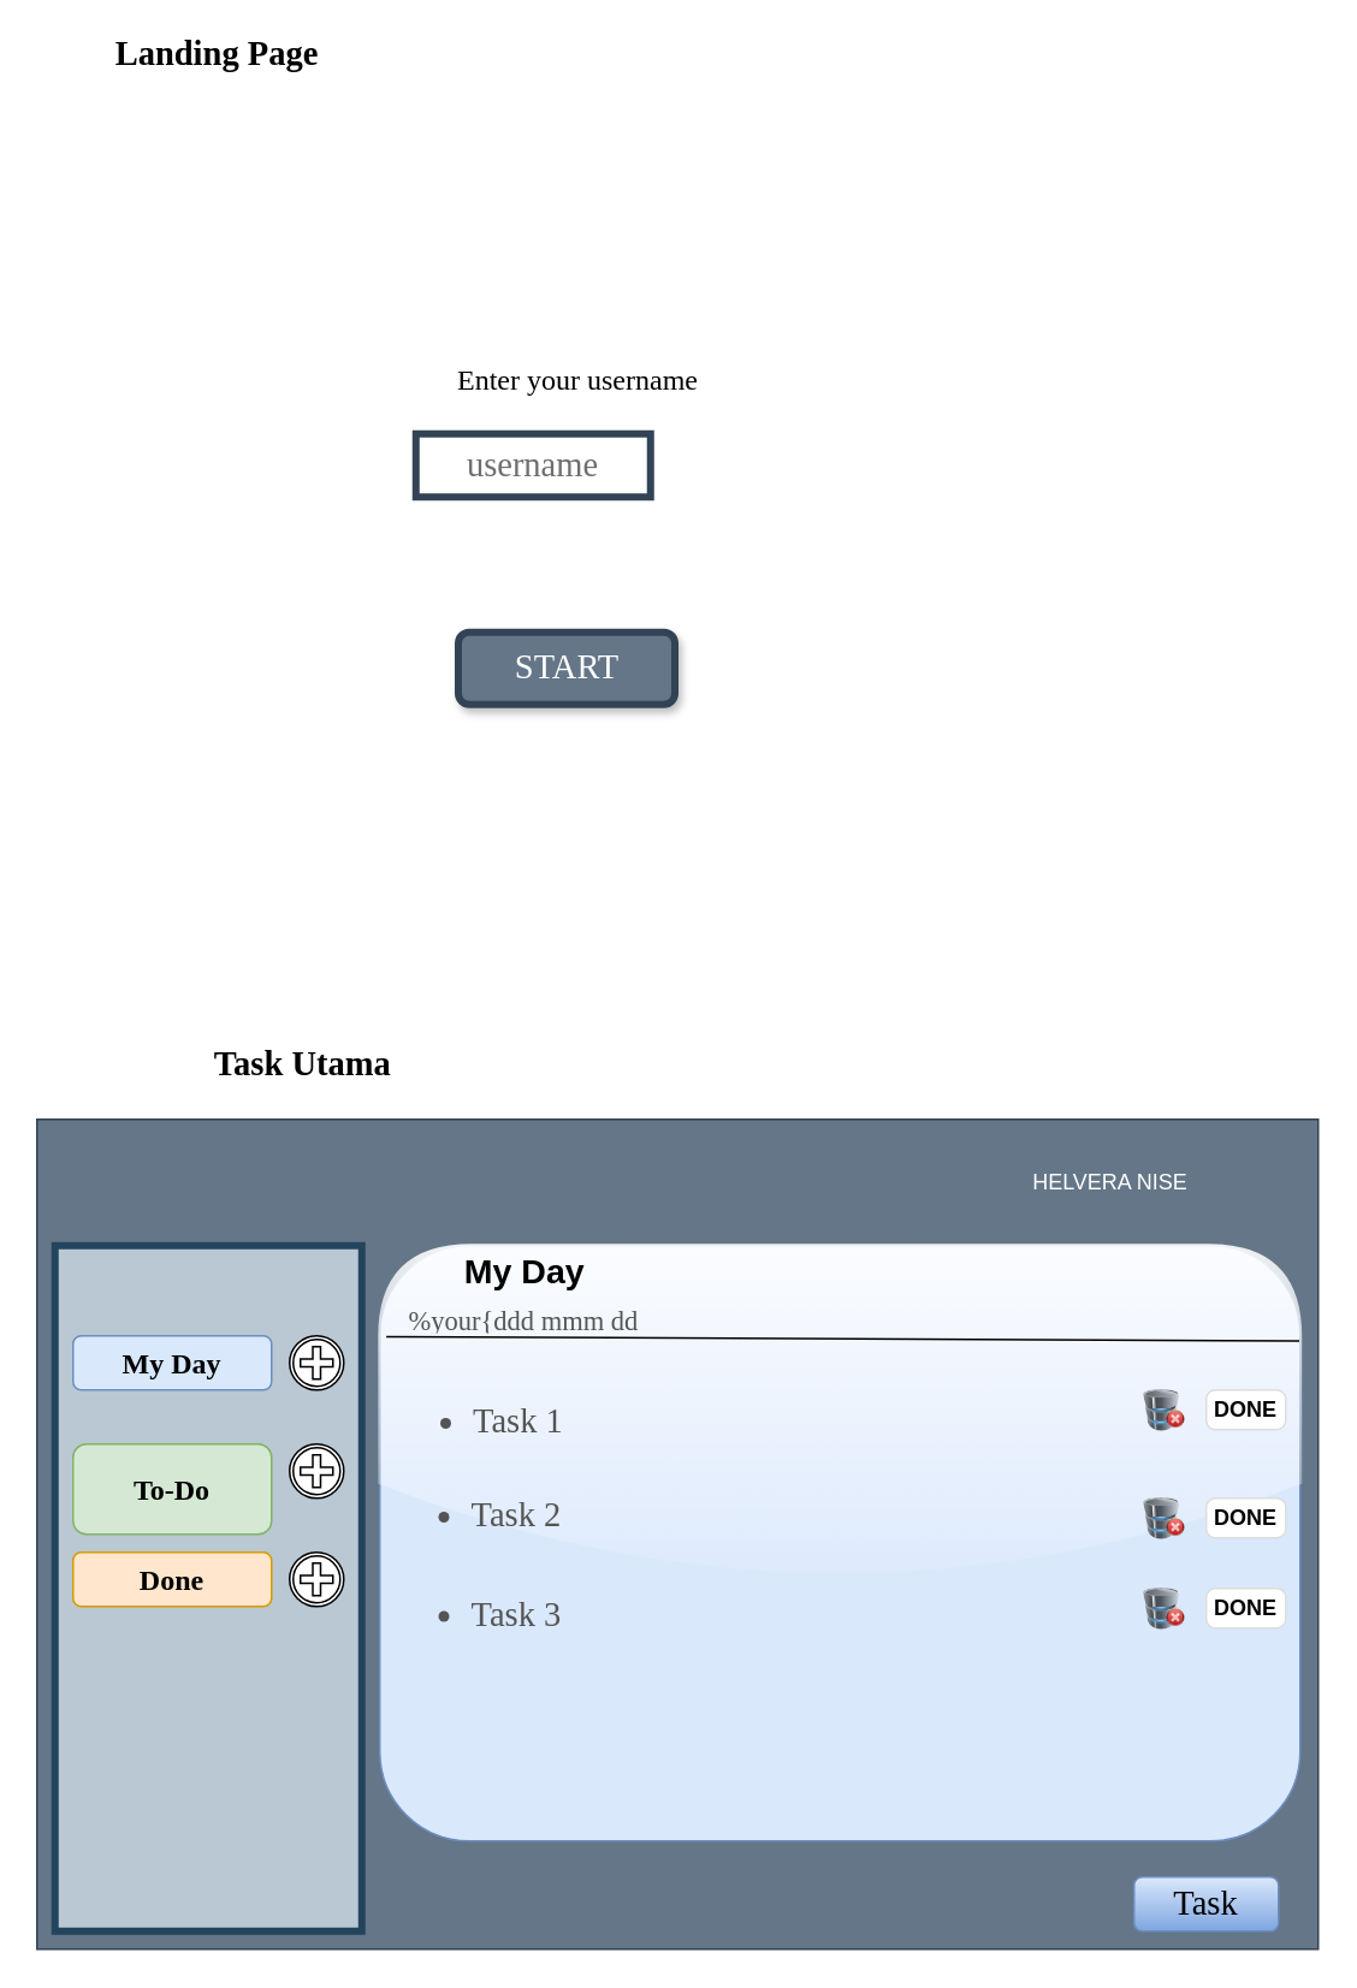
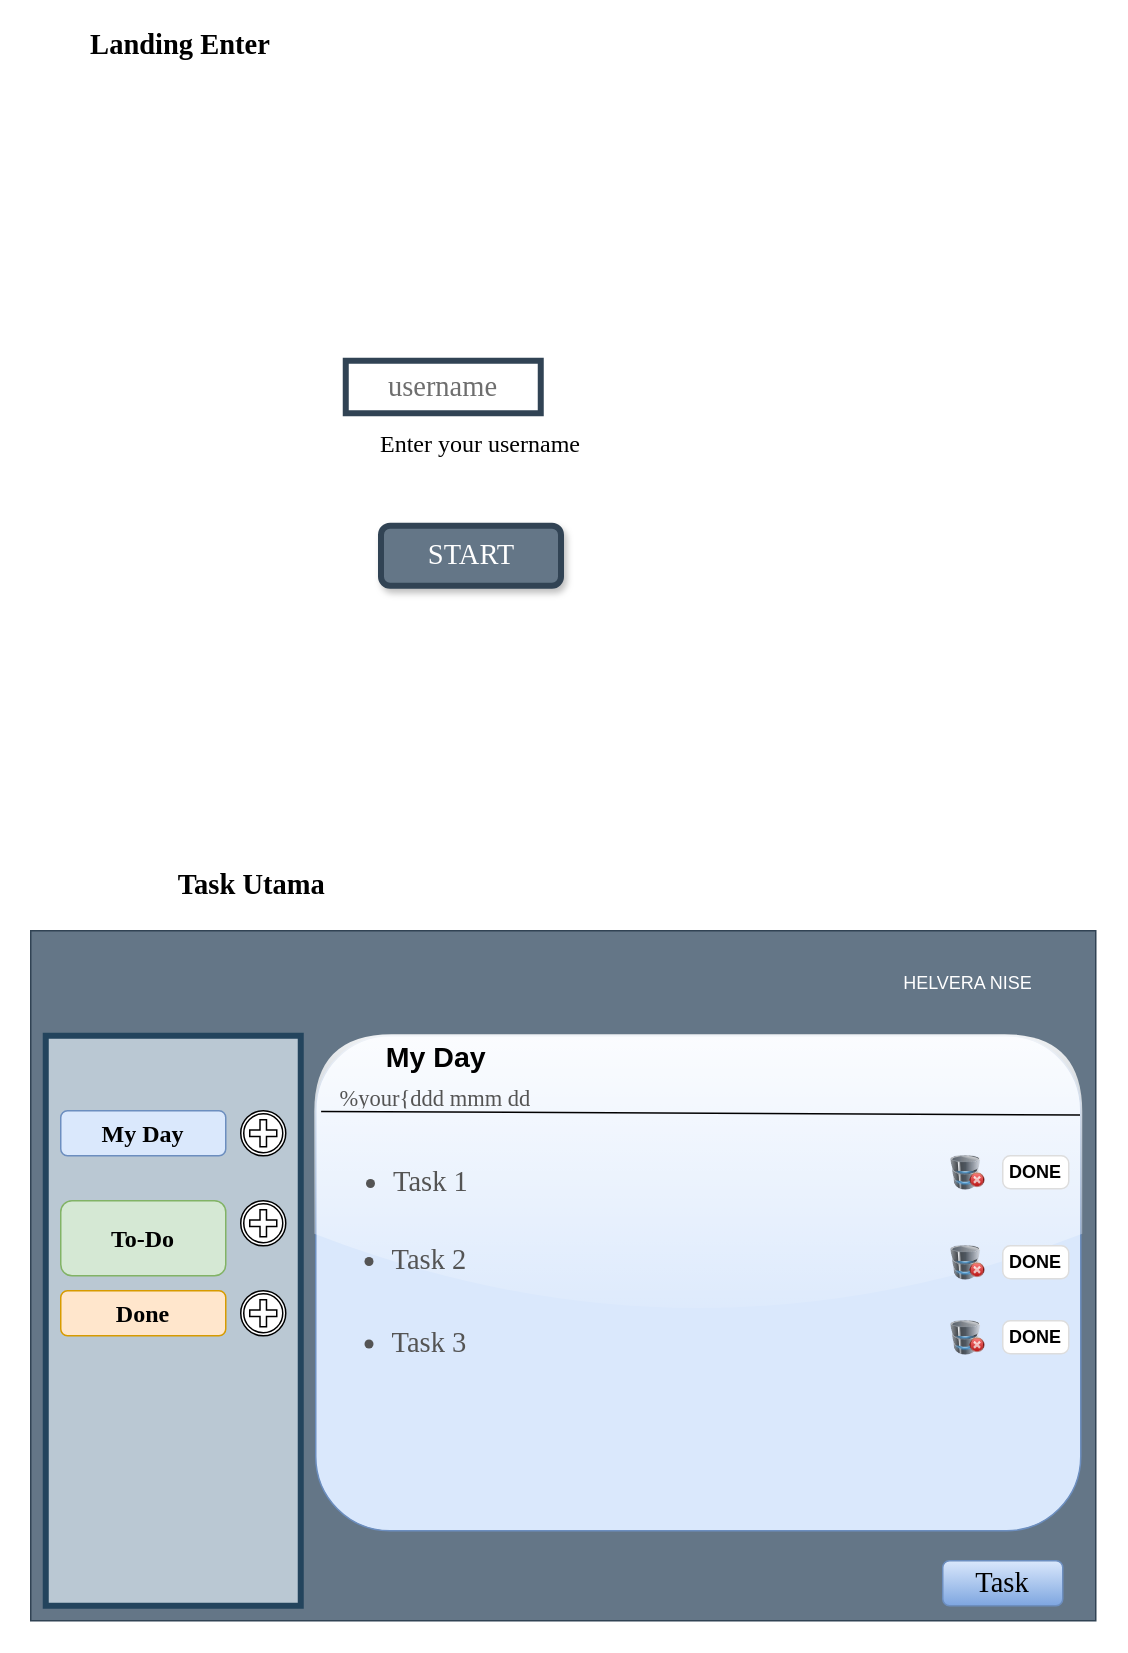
- <mxCell id="28" value="Landing Page" style="text;html=1;strokeColor=none;fillColor=none;align=center;verticalAlign=middle;whiteSpace=wrap;rounded=0;shadow=0;glass=0;comic=0;fontFamily=Comic Sans MS;fontSize=19;fontStyle=1" vertex="1" parent="1"><mxGeometry x="40" y="20" width="160" height="20" as="geometry" /></mxCell>
+ <mxCell id="28" value="Landing Enter" style="text;html=1;strokeColor=none;fillColor=none;align=center;verticalAlign=middle;whiteSpace=wrap;rounded=0;shadow=0;glass=0;comic=0;fontFamily=Comic Sans MS;fontSize=19;fontStyle=1" vertex="1" parent="1"><mxGeometry x="40" y="20" width="160" height="20" as="geometry" /></mxCell>
- <mxCell id="26" value="&lt;font style=&quot;font-size: 16px&quot;&gt;Enter your username&lt;/font&gt;" style="text;html=1;strokeColor=none;fillColor=none;align=center;verticalAlign=middle;whiteSpace=wrap;rounded=0;shadow=1;glass=1;comic=0;fontFamily=Comic Sans MS;fontSize=19;" vertex="1" parent="1"><mxGeometry x="240" y="200" width="160" height="20" as="geometry" /></mxCell>
+ <mxCell id="26" value="&lt;font style=&quot;font-size: 16px&quot;&gt;Enter your username&lt;/font&gt;" style="text;html=1;strokeColor=none;fillColor=none;align=center;verticalAlign=middle;whiteSpace=wrap;rounded=0;shadow=1;glass=1;comic=0;fontFamily=Comic Sans MS;fontSize=19;" vertex="1" parent="1"><mxGeometry x="240" y="285" width="160" height="20" as="geometry" /></mxCell>
- <mxCell id="11" value="&lt;font color=&quot;#ffffff&quot;&gt;HELVERA NISE&lt;/font&gt;" style="text;html=1;align=center;verticalAlign=middle;whiteSpace=wrap;rounded=0;" vertex="1" parent="1"><mxGeometry x="555" y="640" width="120" height="30" as="geometry" /></mxCell>
+ <mxCell id="11" value="&lt;font color=&quot;#ffffff&quot;&gt;HELVERA NISE&lt;/font&gt;" style="text;html=1;align=center;verticalAlign=middle;whiteSpace=wrap;rounded=0;" vertex="1" parent="1"><mxGeometry x="585" y="640" width="120" height="30" as="geometry" /></mxCell>
